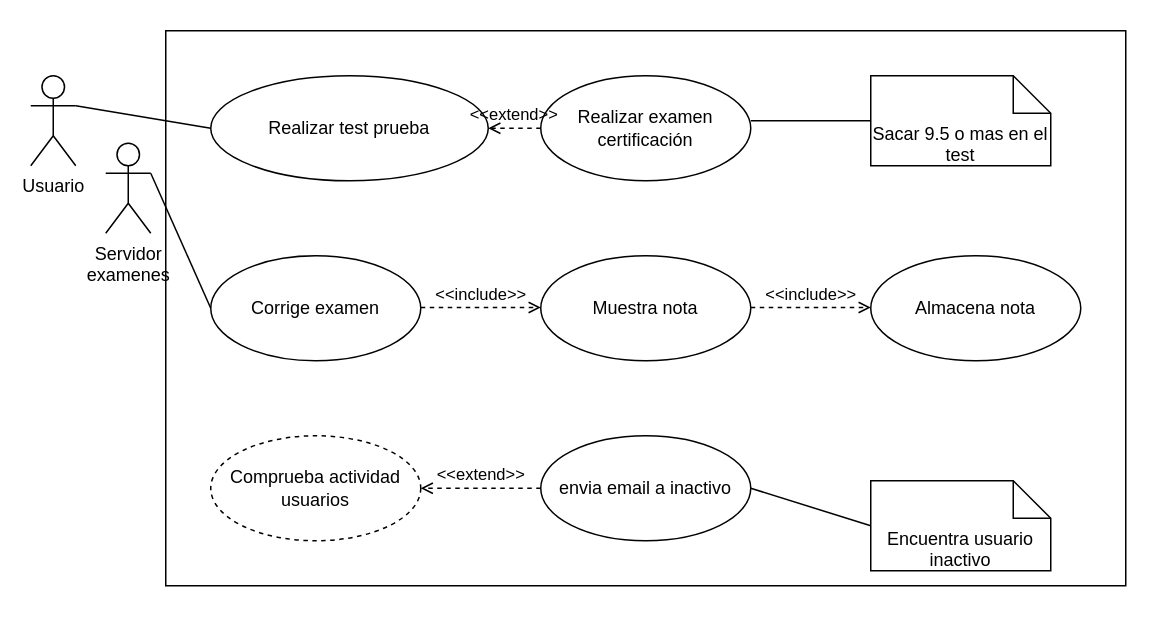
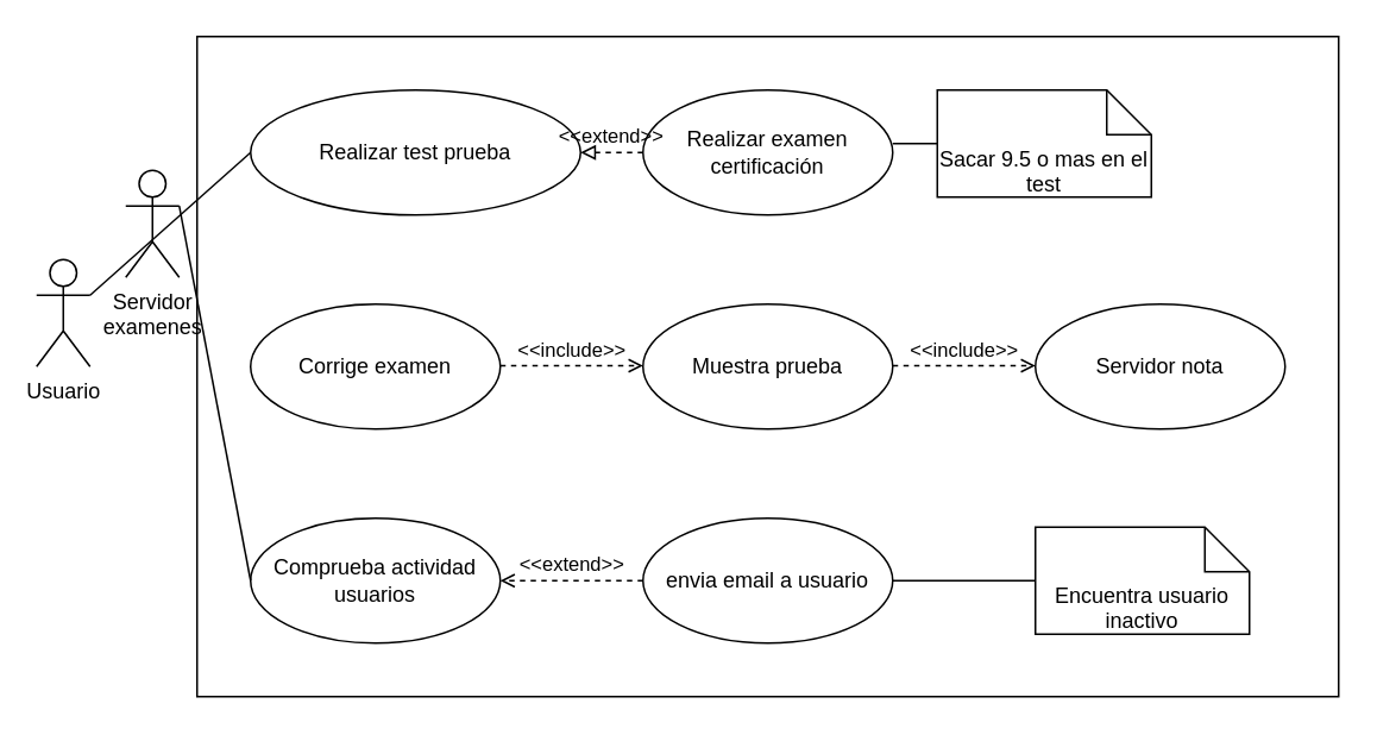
- <mxCell id="4" value="Usuario" style="shape=umlActor;verticalLabelPosition=bottom;verticalAlign=top;html=1;outlineConnect=0;" vertex="1" parent="1"><mxGeometry x="20" y="50" width="30" height="60" as="geometry" /></mxCell>
+ <mxCell id="4" value="Usuario" style="shape=umlActor;verticalLabelPosition=bottom;verticalAlign=top;html=1;outlineConnect=0;" vertex="1" parent="1"><mxGeometry x="20" y="145" width="30" height="60" as="geometry" /></mxCell>
- <mxCell id="19" value="Sacar 9.5 o mas en el test" style="shape=note2;boundedLbl=1;whiteSpace=wrap;html=1;size=25;verticalAlign=top;align=center;" vertex="1" parent="1"><mxGeometry x="580" y="50" width="120" height="60" as="geometry" /></mxCell>
+ <mxCell id="19" value="Sacar 9.5 o mas en el test" style="shape=note2;boundedLbl=1;whiteSpace=wrap;html=1;size=25;verticalAlign=top;align=center;" vertex="1" parent="1"><mxGeometry x="525" y="50" width="120" height="60" as="geometry" /></mxCell>
- <mxCell id="16" value="&amp;lt;&amp;lt;extend&amp;gt;&amp;gt;" style="html=1;verticalAlign=bottom;labelBackgroundColor=none;endArrow=open;endFill=0;dashed=1;rounded=0;exitX=0;exitY=0.5;exitDx=0;exitDy=0;entryX=1;entryY=0.5;entryDx=0;entryDy=0;" edge="1" parent="1" source="9" target="5"><mxGeometry width="160" relative="1" as="geometry"><mxPoint x="380" y="120" as="sourcePoint" /><mxPoint x="500" y="85" as="targetPoint" /></mxGeometry></mxCell>
+ <mxCell id="16" value="&amp;lt;&amp;lt;extend&amp;gt;&amp;gt;" style="html=1;verticalAlign=bottom;labelBackgroundColor=none;endArrow=block;endFill=0;dashed=1;rounded=0;exitX=0;exitY=0.5;exitDx=0;exitDy=0;entryX=1;entryY=0.5;entryDx=0;entryDy=0;" edge="1" parent="1" source="9" target="5"><mxGeometry width="160" relative="1" as="geometry"><mxPoint x="380" y="120" as="sourcePoint" /><mxPoint x="500" y="85" as="targetPoint" /></mxGeometry></mxCell>
- <mxCell id="13" value="" style="endArrow=none;html=1;rounded=0;exitX=1;exitY=0.333;exitDx=0;exitDy=0;exitPerimeter=0;entryX=0;entryY=0.5;entryDx=0;entryDy=0;" edge="1" parent="1" source="3" target="6"><mxGeometry width="50" height="50" relative="1" as="geometry"><mxPoint x="60" y="80" as="sourcePoint" /><mxPoint x="150" y="95" as="targetPoint" /></mxGeometry></mxCell>
- <mxCell id="7" value="Muestra nota" style="ellipse;whiteSpace=wrap;html=1;" vertex="1" parent="1"><mxGeometry x="360" y="170" width="140" height="70" as="geometry" /></mxCell>
+ <mxCell id="7" value="Muestra prueba" style="ellipse;whiteSpace=wrap;html=1;" vertex="1" parent="1"><mxGeometry x="360" y="170" width="140" height="70" as="geometry" /></mxCell>
- <mxCell id="8" value="Almacena nota" style="ellipse;whiteSpace=wrap;html=1;" vertex="1" parent="1"><mxGeometry x="580" y="170" width="140" height="70" as="geometry" /></mxCell>
+ <mxCell id="8" value="Servidor nota" style="ellipse;whiteSpace=wrap;html=1;" vertex="1" parent="1"><mxGeometry x="580" y="170" width="140" height="70" as="geometry" /></mxCell>
+ <mxCell id="14" value="" style="endArrow=none;html=1;rounded=0;exitX=1;exitY=0.333;exitDx=0;exitDy=0;exitPerimeter=0;entryX=0;entryY=0.5;entryDx=0;entryDy=0;" edge="1" parent="1" source="3" target="10"><mxGeometry width="50" height="50" relative="1" as="geometry"><mxPoint x="60" y="200" as="sourcePoint" /><mxPoint x="150" y="215" as="targetPoint" /></mxGeometry></mxCell>
- <mxCell id="10" value="Comprueba actividad usuarios" style="ellipse;whiteSpace=wrap;html=1;dashed=1;" vertex="1" parent="1"><mxGeometry x="140" y="290" width="140" height="70" as="geometry" /></mxCell>
+ <mxCell id="10" value="Comprueba actividad usuarios" style="ellipse;whiteSpace=wrap;html=1;" vertex="1" parent="1"><mxGeometry x="140" y="290" width="140" height="70" as="geometry" /></mxCell>
- <mxCell id="11" value="envia email a inactivo" style="ellipse;whiteSpace=wrap;html=1;" vertex="1" parent="1"><mxGeometry x="360" y="290" width="140" height="70" as="geometry" /></mxCell>
+ <mxCell id="11" value="envia email a usuario" style="ellipse;whiteSpace=wrap;html=1;" vertex="1" parent="1"><mxGeometry x="360" y="290" width="140" height="70" as="geometry" /></mxCell>
- <mxCell id="21" value="Encuentra usuario inactivo" style="shape=note2;boundedLbl=1;whiteSpace=wrap;html=1;size=25;verticalAlign=top;align=center;" vertex="1" parent="1"><mxGeometry x="580" y="320" width="120" height="60" as="geometry" /></mxCell>
+ <mxCell id="21" value="Encuentra usuario inactivo" style="shape=note2;boundedLbl=1;whiteSpace=wrap;html=1;size=25;verticalAlign=top;align=center;" vertex="1" parent="1"><mxGeometry x="580" y="295" width="120" height="60" as="geometry" /></mxCell>
